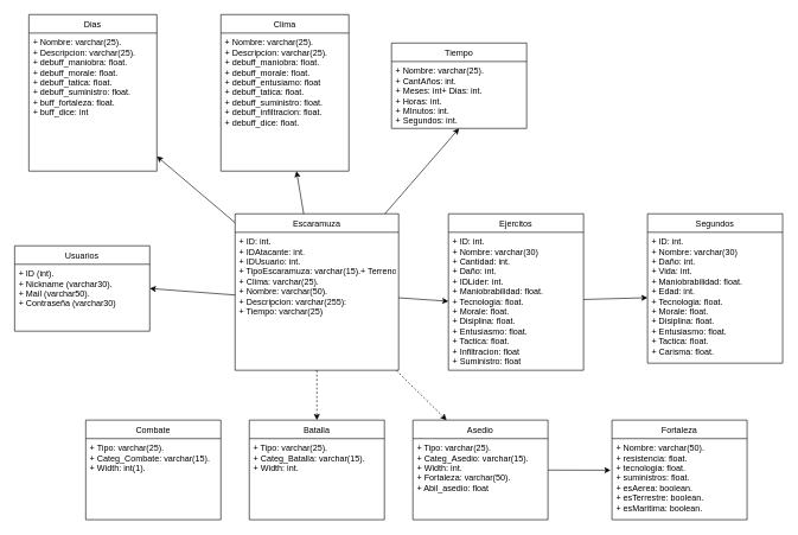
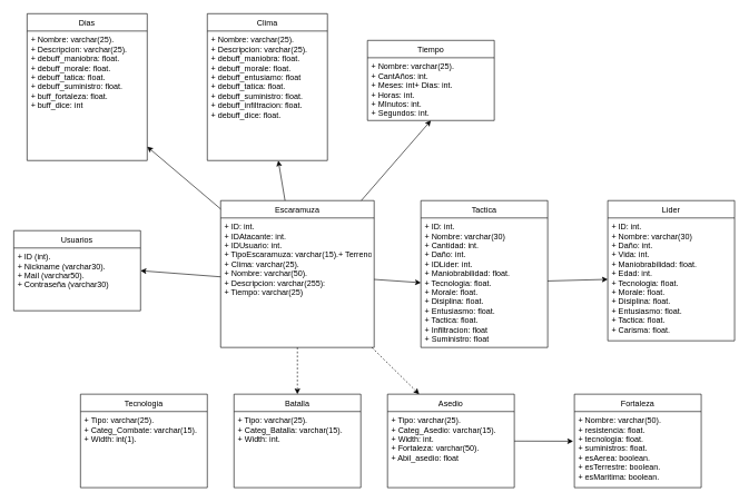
- <mxCell id="4" value="Ejercitos" style="swimlane;fontStyle=0;childLayout=stackLayout;horizontal=1;startSize=26;fillColor=none;horizontalStack=0;resizeParent=1;resizeParentMax=0;resizeLast=0;collapsible=1;marginBottom=0;" vertex="1" parent="1"><mxGeometry x="630" y="300" width="190" height="220" as="geometry" /></mxCell>
+ <mxCell id="4" value="Tactica" style="swimlane;fontStyle=0;childLayout=stackLayout;horizontal=1;startSize=26;fillColor=none;horizontalStack=0;resizeParent=1;resizeParentMax=0;resizeLast=0;collapsible=1;marginBottom=0;" vertex="1" parent="1"><mxGeometry x="630" y="300" width="190" height="220" as="geometry" /></mxCell>
- <mxCell id="6" value="Segundos" style="swimlane;fontStyle=0;childLayout=stackLayout;horizontal=1;startSize=26;fillColor=none;horizontalStack=0;resizeParent=1;resizeParentMax=0;resizeLast=0;collapsible=1;marginBottom=0;" vertex="1" parent="1"><mxGeometry x="910" y="300" width="190" height="210" as="geometry" /></mxCell>
+ <mxCell id="6" value="Lider" style="swimlane;fontStyle=0;childLayout=stackLayout;horizontal=1;startSize=26;fillColor=none;horizontalStack=0;resizeParent=1;resizeParentMax=0;resizeLast=0;collapsible=1;marginBottom=0;" vertex="1" parent="1"><mxGeometry x="910" y="300" width="190" height="210" as="geometry" /></mxCell>
- <mxCell id="22" value="Combate" style="swimlane;fontStyle=0;childLayout=stackLayout;horizontal=1;startSize=26;fillColor=none;horizontalStack=0;resizeParent=1;resizeParentMax=0;resizeLast=0;collapsible=1;marginBottom=0;" vertex="1" parent="1"><mxGeometry x="120" y="590" width="190" height="140" as="geometry" /></mxCell>
+ <mxCell id="22" value="Tecnologia" style="swimlane;fontStyle=0;childLayout=stackLayout;horizontal=1;startSize=26;fillColor=none;horizontalStack=0;resizeParent=1;resizeParentMax=0;resizeLast=0;collapsible=1;marginBottom=0;" vertex="1" parent="1"><mxGeometry x="120" y="590" width="190" height="140" as="geometry" /></mxCell>
